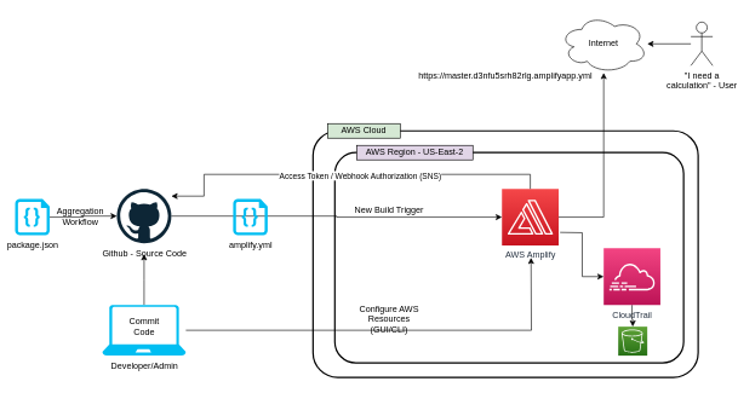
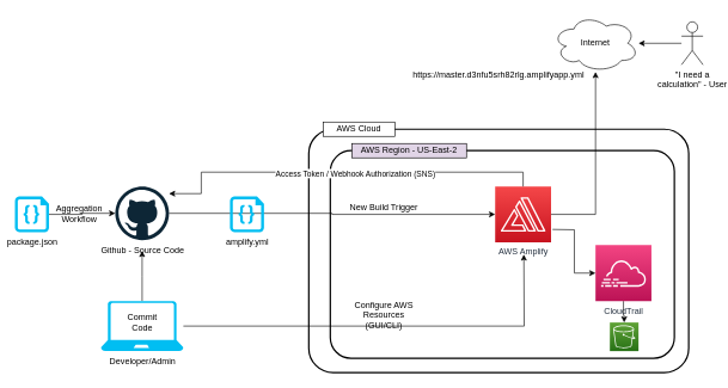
- <mxCell id="11" value="AWS Cloud" style="rounded=0;whiteSpace=wrap;html=1;fillColor=#d5e8d4;" vertex="1" parent="1"><mxGeometry x="450" y="170" width="100" height="20" as="geometry" /></mxCell>
+ <mxCell id="11" value="AWS Cloud" style="rounded=0;whiteSpace=wrap;html=1;" vertex="1" parent="1"><mxGeometry x="450" y="170" width="100" height="20" as="geometry" /></mxCell>
